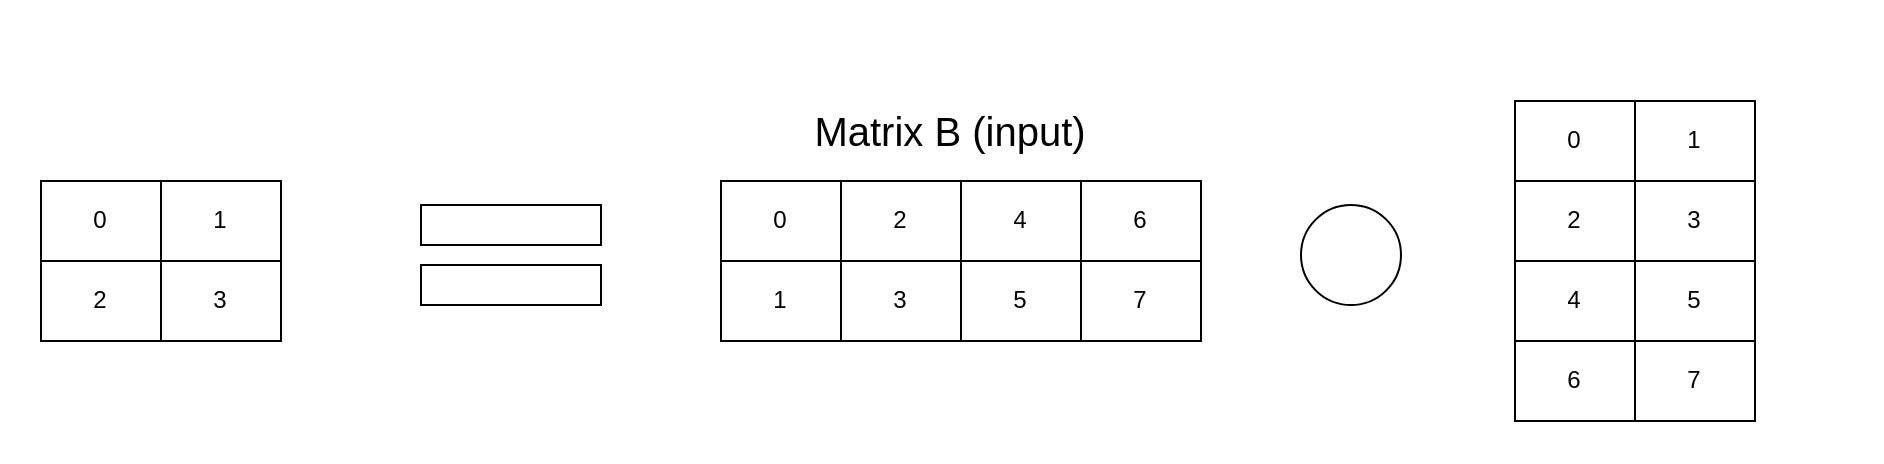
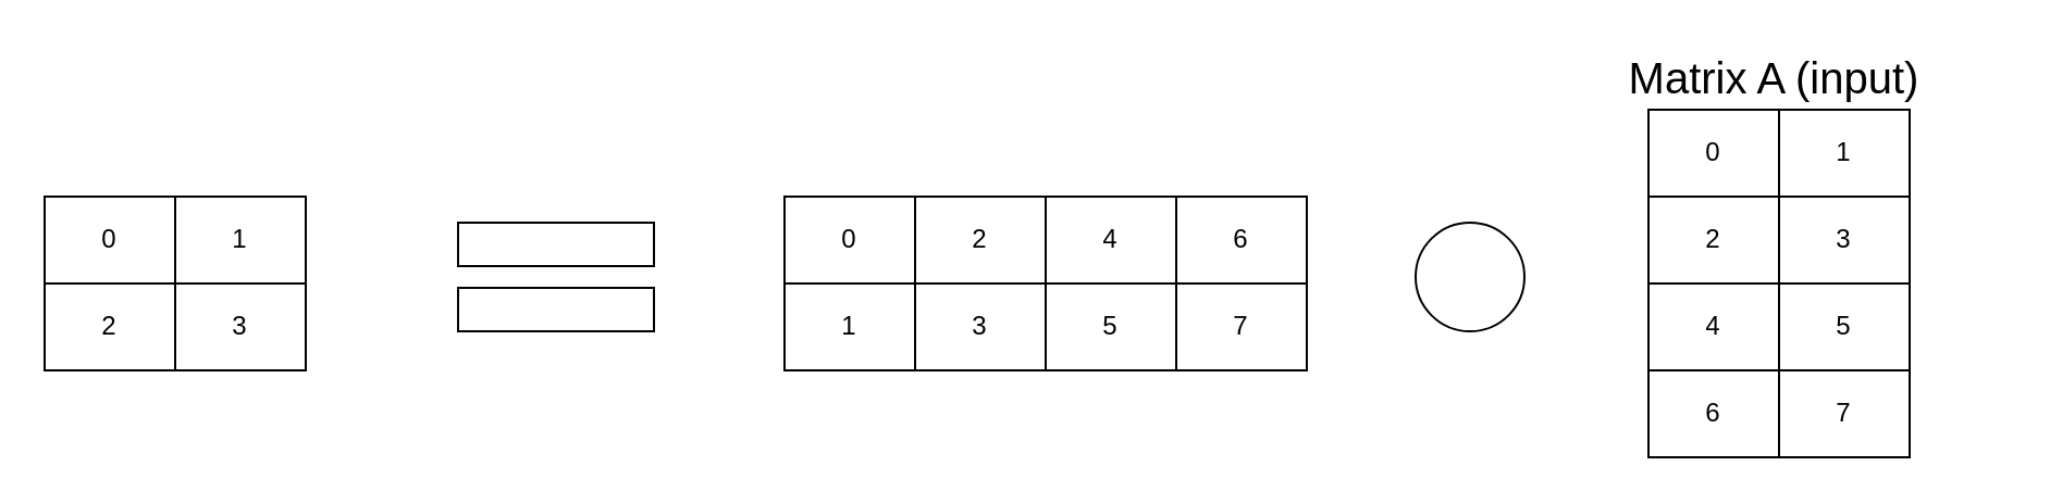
+ <mxCell id="26" value="&lt;font style=&quot;font-size: 20px;&quot;&gt;Matrix A (input)&lt;br&gt;&lt;/font&gt;" style="text;html=1;strokeColor=none;fillColor=none;align=center;verticalAlign=middle;whiteSpace=wrap;rounded=0;" parent="1" vertex="1"><mxGeometry x="710" y="20" width="210" height="30" as="geometry" /></mxCell>
- <mxCell id="27" value="&lt;font style=&quot;font-size: 20px;&quot;&gt;Matrix B (input)&lt;br&gt;&lt;/font&gt;" style="text;html=1;strokeColor=none;fillColor=none;align=center;verticalAlign=middle;whiteSpace=wrap;rounded=0;" parent="1" vertex="1"><mxGeometry x="370" y="50" width="210" height="30" as="geometry" /></mxCell>
